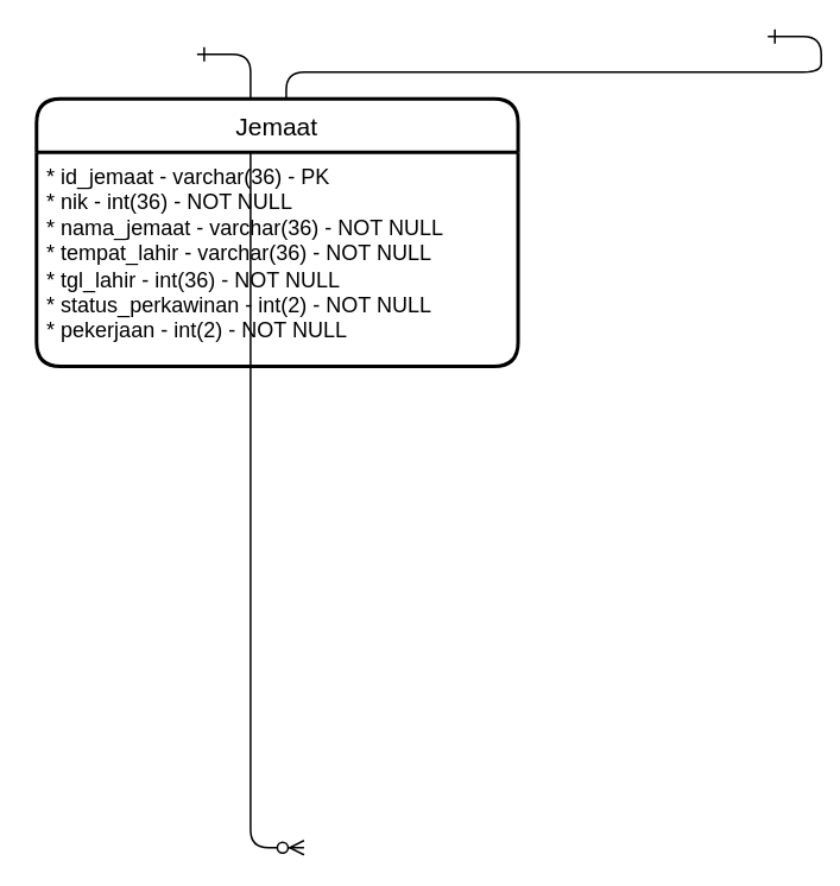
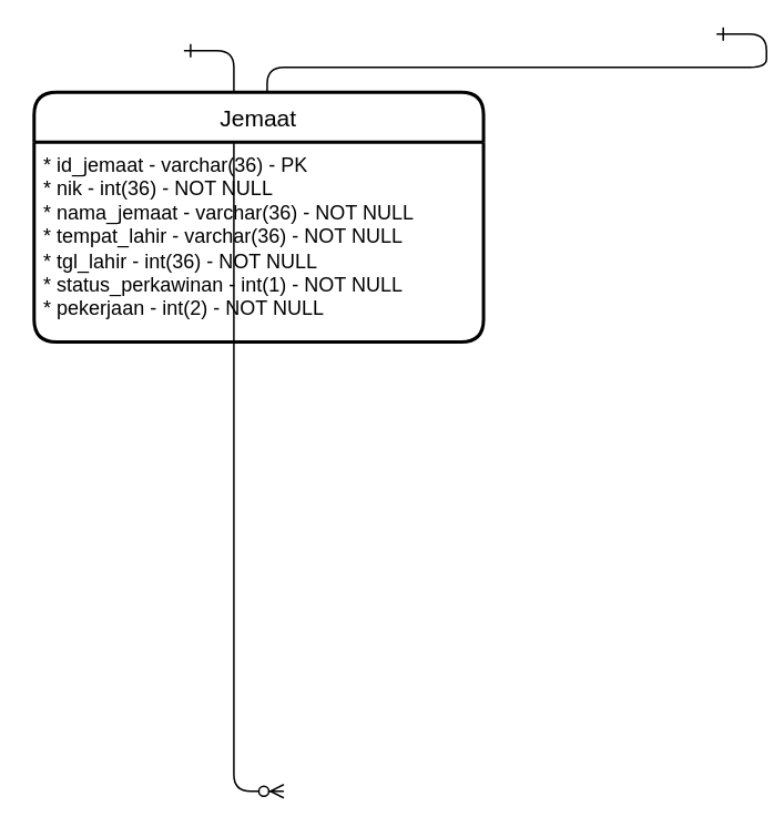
- <mxCell id="5" value="* id_jemaat - varchar(36) - PK&lt;br&gt;* nik - int(36) - NOT NULL&lt;br&gt;* nama_jemaat - varchar(36) - NOT NULL&lt;br&gt;* tempat_lahir - varchar(36) - NOT NULL&lt;br&gt;* tgl_lahir - int(36) - NOT NULL&lt;br&gt;* status_perkawinan - int(2) - NOT NULL&lt;br&gt;* pekerjaan - int(2) - NOT NULL" style="align=left;strokeColor=none;fillColor=none;spacingLeft=4;fontSize=12;verticalAlign=top;resizable=0;rotatable=0;part=1;labelBorderColor=none;spacingTop=0;spacing=2;spacingRight=0;labelBackgroundColor=none;html=1;" vertex="1" parent="4"><mxGeometry y="30" width="270" height="120" as="geometry" /></mxCell>
+ <mxCell id="5" value="* id_jemaat - varchar(36) - PK&lt;br&gt;* nik - int(36) - NOT NULL&lt;br&gt;* nama_jemaat - varchar(36) - NOT NULL&lt;br&gt;* tempat_lahir - varchar(36) - NOT NULL&lt;br&gt;* tgl_lahir - int(36) - NOT NULL&lt;br&gt;* status_perkawinan - int(1) - NOT NULL&lt;br&gt;* pekerjaan - int(2) - NOT NULL" style="align=left;strokeColor=none;fillColor=none;spacingLeft=4;fontSize=12;verticalAlign=top;resizable=0;rotatable=0;part=1;labelBorderColor=none;spacingTop=0;spacing=2;spacingRight=0;labelBackgroundColor=none;html=1;" vertex="1" parent="4"><mxGeometry y="30" width="270" height="120" as="geometry" /></mxCell>
